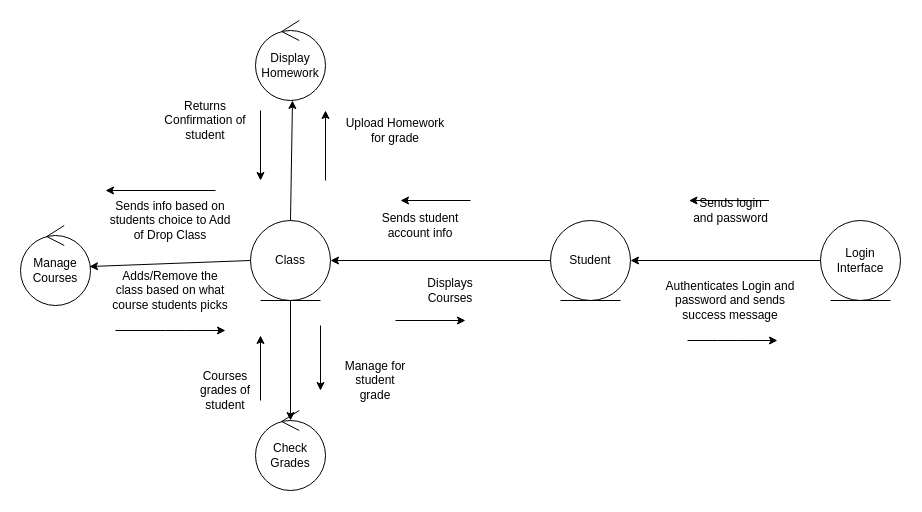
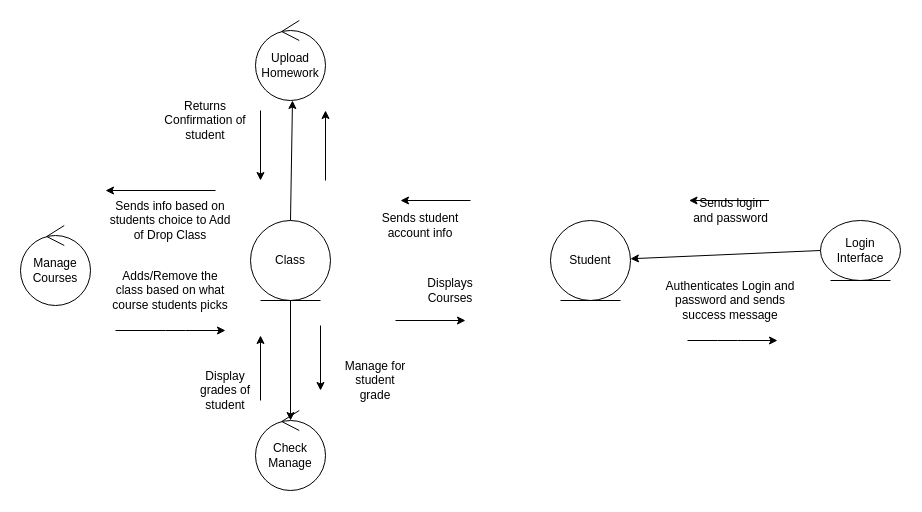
- <mxCell id="3" value="Display Homework" style="ellipse;shape=umlControl;whiteSpace=wrap;html=1;" parent="1" vertex="1"><mxGeometry x="255" y="20" width="70" height="80" as="geometry" /></mxCell>
+ <mxCell id="3" value="Upload Homework" style="ellipse;shape=umlControl;whiteSpace=wrap;html=1;" parent="1" vertex="1"><mxGeometry x="255" y="20" width="70" height="80" as="geometry" /></mxCell>
- <mxCell id="31" value="Upload Homework for grade" style="text;html=1;strokeColor=none;fillColor=none;align=center;verticalAlign=middle;whiteSpace=wrap;rounded=0;" parent="1" vertex="1"><mxGeometry x="340" y="120" width="110" height="20" as="geometry" /></mxCell>
- <mxCell id="10" value="" style="endArrow=classic;html=1;exitX=0;exitY=0.5;exitDx=0;exitDy=0;entryX=1;entryY=0.5;entryDx=0;entryDy=0;" parent="1" source="24" target="5" edge="1"><mxGeometry width="50" height="50" relative="1" as="geometry"><mxPoint x="500" y="300" as="sourcePoint" /><mxPoint x="550" y="250" as="targetPoint" /></mxGeometry></mxCell>
- <mxCell id="6" value="Login Interface" style="ellipse;shape=umlEntity;whiteSpace=wrap;html=1;" parent="1" vertex="1"><mxGeometry x="820" y="220" width="80" height="80" as="geometry" /></mxCell>
+ <mxCell id="6" value="Login Interface" style="ellipse;shape=umlEntity;whiteSpace=wrap;html=1;" parent="1" vertex="1"><mxGeometry x="820" y="220" width="80" height="60" as="geometry" /></mxCell>
- <mxCell id="9" value="" style="endArrow=classic;html=1;entryX=0.986;entryY=0.513;entryDx=0;entryDy=0;entryPerimeter=0;exitX=0;exitY=0.5;exitDx=0;exitDy=0;" parent="1" source="5" target="2" edge="1"><mxGeometry width="50" height="50" relative="1" as="geometry"><mxPoint x="500" y="300" as="sourcePoint" /><mxPoint x="550" y="250" as="targetPoint" /></mxGeometry></mxCell>
- <mxCell id="28" value="Courses grades of student" style="text;html=1;strokeColor=none;fillColor=none;align=center;verticalAlign=middle;whiteSpace=wrap;rounded=0;" parent="1" vertex="1"><mxGeometry x="195" y="380" width="60" height="20" as="geometry" /></mxCell>
+ <mxCell id="28" value="Display grades of student" style="text;html=1;strokeColor=none;fillColor=none;align=center;verticalAlign=middle;whiteSpace=wrap;rounded=0;" parent="1" vertex="1"><mxGeometry x="195" y="380" width="60" height="20" as="geometry" /></mxCell>
- <mxCell id="4" value="Check Grades" style="ellipse;shape=umlControl;whiteSpace=wrap;html=1;" parent="1" vertex="1"><mxGeometry x="255" y="410" width="70" height="80" as="geometry" /></mxCell>
+ <mxCell id="4" value="Check Manage" style="ellipse;shape=umlControl;whiteSpace=wrap;html=1;" parent="1" vertex="1"><mxGeometry x="255" y="410" width="70" height="80" as="geometry" /></mxCell>
